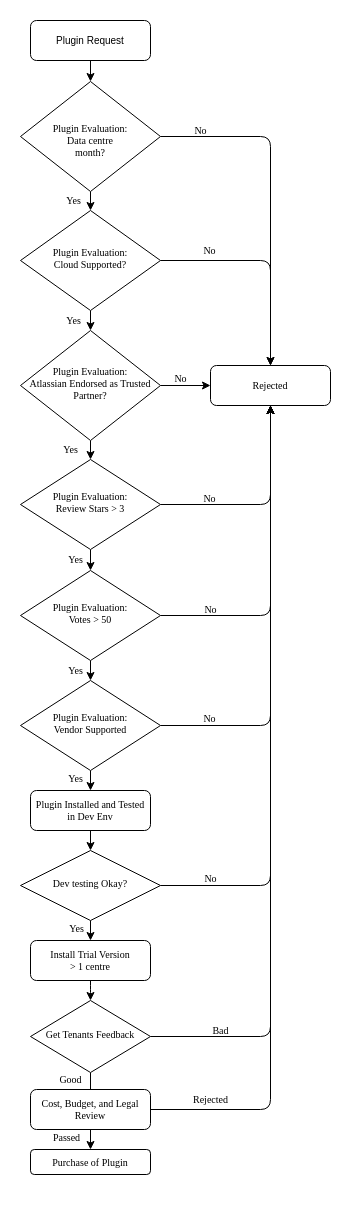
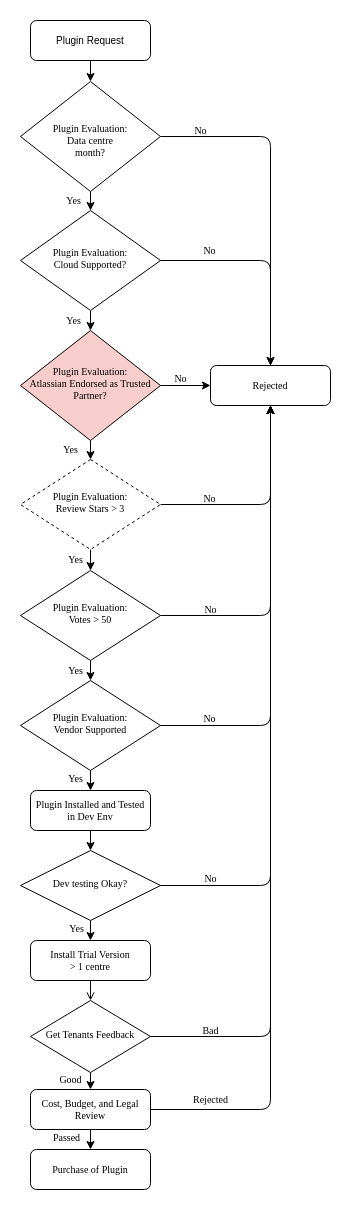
- <mxCell id="15" value="Plugin Evaluation: &lt;br style=&quot;font-size: 10px;&quot;&gt;Atlassian Endorsed as Trusted Partner?" style="rhombus;whiteSpace=wrap;html=1;shadow=0;fontFamily=Verdana;fontSize=10;align=center;strokeWidth=1;spacing=6;spacingTop=-4;" parent="1" vertex="1"><mxGeometry x="20" y="330" width="140" height="110" as="geometry" /></mxCell>
+ <mxCell id="15" value="Plugin Evaluation: &lt;br style=&quot;font-size: 10px;&quot;&gt;Atlassian Endorsed as Trusted Partner?" style="rhombus;whiteSpace=wrap;html=1;shadow=0;fontFamily=Verdana;fontSize=10;align=center;strokeWidth=1;spacing=6;spacingTop=-4;fillColor=#f8cecc;" parent="1" vertex="1"><mxGeometry x="20" y="330" width="140" height="110" as="geometry" /></mxCell>
- <mxCell id="18" value="Plugin Evaluation: &lt;br style=&quot;font-size: 10px;&quot;&gt;Review Stars &amp;gt; 3" style="rhombus;whiteSpace=wrap;html=1;shadow=0;fontFamily=Verdana;fontSize=10;align=center;strokeWidth=1;spacing=6;spacingTop=-4;" parent="1" vertex="1"><mxGeometry x="20" y="459" width="140" height="90" as="geometry" /></mxCell>
+ <mxCell id="18" value="Plugin Evaluation: &lt;br style=&quot;font-size: 10px;&quot;&gt;Review Stars &amp;gt; 3" style="rhombus;whiteSpace=wrap;html=1;shadow=0;fontFamily=Verdana;fontSize=10;align=center;strokeWidth=1;spacing=6;spacingTop=-4;dashed=1;" parent="1" vertex="1"><mxGeometry x="20" y="459" width="140" height="90" as="geometry" /></mxCell>
- <mxCell id="7" value="" style="edgeStyle=orthogonalEdgeStyle;rounded=1;orthogonalLoop=1;jettySize=auto;html=1;entryX=0.5;entryY=0;entryDx=0;entryDy=0;exitX=0.5;exitY=1;exitDx=0;exitDy=0;fontFamily=Verdana;" parent="1" source="8" target="32" edge="1"><mxGeometry relative="1" as="geometry"><Array as="points"><mxPoint x="90" y="990" /><mxPoint x="90" y="990" /></Array></mxGeometry></mxCell>
+ <mxCell id="7" value="" style="edgeStyle=orthogonalEdgeStyle;rounded=1;orthogonalLoop=1;jettySize=auto;html=1;entryX=0.5;entryY=0;entryDx=0;entryDy=0;exitX=0.5;exitY=1;exitDx=0;exitDy=0;fontFamily=Verdana;endArrow=open;" parent="1" source="8" target="32" edge="1"><mxGeometry relative="1" as="geometry"><Array as="points"><mxPoint x="90" y="990" /><mxPoint x="90" y="990" /></Array></mxGeometry></mxCell>
- <mxCell id="40" value="Bad" style="text;html=1;align=center;verticalAlign=middle;resizable=0;points=[];autosize=1;strokeColor=none;fillColor=none;fontSize=10;fontFamily=Verdana;" parent="1" vertex="1"><mxGeometry x="205" y="1020" width="30" height="20" as="geometry" /></mxCell>
+ <mxCell id="40" value="Bad" style="text;html=1;align=center;verticalAlign=middle;resizable=0;points=[];autosize=1;strokeColor=none;fillColor=none;fontSize=10;fontFamily=Verdana;" parent="1" vertex="1"><mxGeometry x="195" y="1020" width="30" height="20" as="geometry" /></mxCell>
- <mxCell id="30" value="" style="edgeStyle=orthogonalEdgeStyle;rounded=1;orthogonalLoop=1;jettySize=auto;html=1;entryX=0.5;entryY=0;entryDx=0;entryDy=0;fontFamily=Verdana;endArrow=none;" parent="1" source="32" target="36" edge="1"><mxGeometry relative="1" as="geometry"><mxPoint x="-60" y="1148" as="targetPoint" /></mxGeometry></mxCell>
+ <mxCell id="30" value="" style="edgeStyle=orthogonalEdgeStyle;rounded=1;orthogonalLoop=1;jettySize=auto;html=1;entryX=0.5;entryY=0;entryDx=0;entryDy=0;fontFamily=Verdana;" parent="1" source="32" target="36" edge="1"><mxGeometry relative="1" as="geometry"><mxPoint x="-60" y="1148" as="targetPoint" /></mxGeometry></mxCell>
- <mxCell id="37" value="Purchase of Plugin" style="rounded=1;whiteSpace=wrap;html=1;fontSize=10;glass=0;strokeWidth=1;shadow=0;fontFamily=Verdana;" parent="1" vertex="1"><mxGeometry x="30" y="1149" width="120" height="25" as="geometry" /></mxCell>
+ <mxCell id="37" value="Purchase of Plugin" style="rounded=1;whiteSpace=wrap;html=1;fontSize=10;glass=0;strokeWidth=1;shadow=0;fontFamily=Verdana;" parent="1" vertex="1"><mxGeometry x="30" y="1149" width="120" height="40" as="geometry" /></mxCell>
